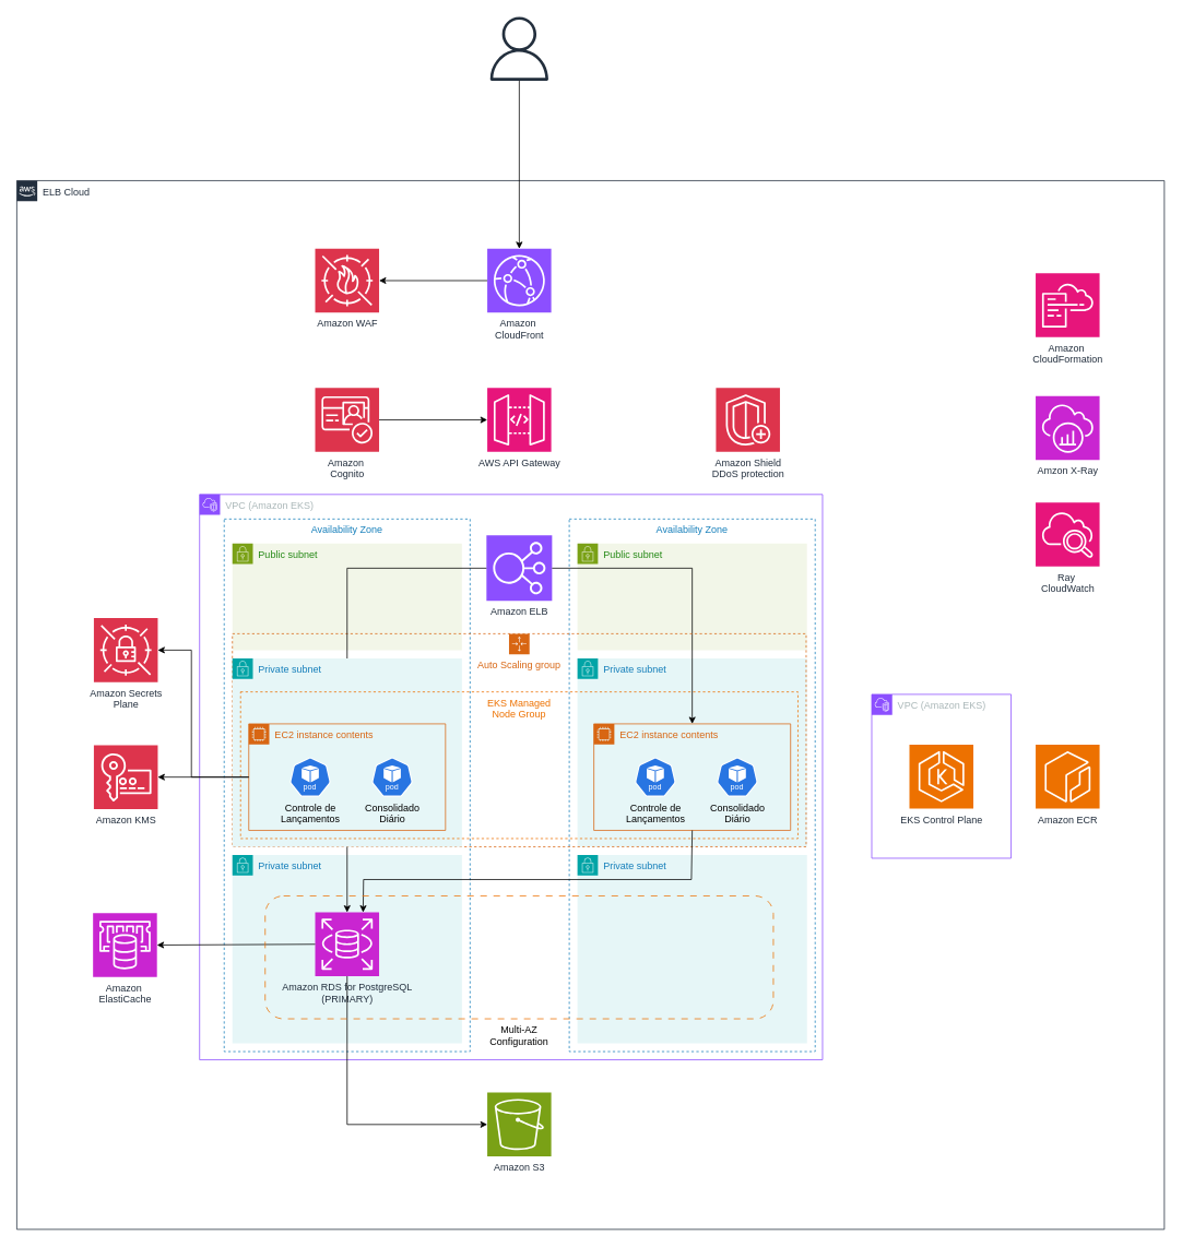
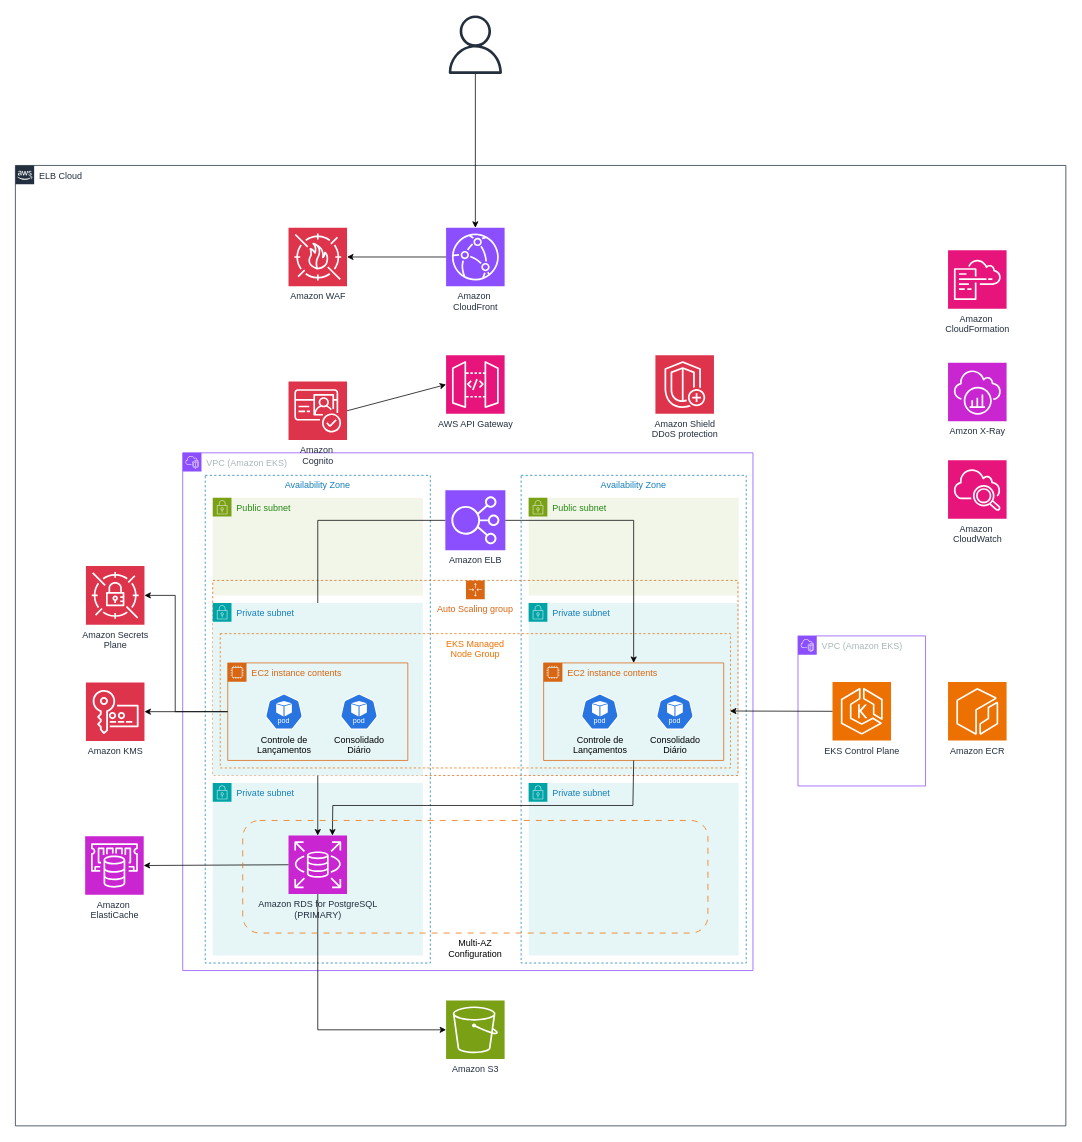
- <mxCell id="28" value="Amazon&amp;nbsp;&lt;div&gt;Cognito&lt;/div&gt;" style="sketch=0;points=[[0,0,0],[0.25,0,0],[0.5,0,0],[0.75,0,0],[1,0,0],[0,1,0],[0.25,1,0],[0.5,1,0],[0.75,1,0],[1,1,0],[0,0.25,0],[0,0.5,0],[0,0.75,0],[1,0.25,0],[1,0.5,0],[1,0.75,0]];outlineConnect=0;fontColor=#232F3E;fillColor=#DD344C;strokeColor=#ffffff;dashed=0;verticalLabelPosition=bottom;verticalAlign=top;align=center;html=1;fontSize=12;fontStyle=0;aspect=fixed;shape=mxgraph.aws4.resourceIcon;resIcon=mxgraph.aws4.cognito;" vertex="1" parent="1"><mxGeometry x="384" y="473" width="78" height="78" as="geometry" /></mxCell>
+ <mxCell id="28" value="Amazon&amp;nbsp;&lt;div&gt;Cognito&lt;/div&gt;" style="sketch=0;points=[[0,0,0],[0.25,0,0],[0.5,0,0],[0.75,0,0],[1,0,0],[0,1,0],[0.25,1,0],[0.5,1,0],[0.75,1,0],[1,1,0],[0,0.25,0],[0,0.5,0],[0,0.75,0],[1,0.25,0],[1,0.5,0],[1,0.75,0]];outlineConnect=0;fontColor=#232F3E;fillColor=#DD344C;strokeColor=#ffffff;dashed=0;verticalLabelPosition=bottom;verticalAlign=top;align=center;html=1;fontSize=12;fontStyle=0;aspect=fixed;shape=mxgraph.aws4.resourceIcon;resIcon=mxgraph.aws4.cognito;" vertex="1" parent="1"><mxGeometry x="384" y="508" width="78" height="78" as="geometry" /></mxCell>
- <mxCell id="30" value="Ray&amp;nbsp;&lt;div&gt;CloudWatch&lt;/div&gt;" style="sketch=0;points=[[0,0,0],[0.25,0,0],[0.5,0,0],[0.75,0,0],[1,0,0],[0,1,0],[0.25,1,0],[0.5,1,0],[0.75,1,0],[1,1,0],[0,0.25,0],[0,0.5,0],[0,0.75,0],[1,0.25,0],[1,0.5,0],[1,0.75,0]];points=[[0,0,0],[0.25,0,0],[0.5,0,0],[0.75,0,0],[1,0,0],[0,1,0],[0.25,1,0],[0.5,1,0],[0.75,1,0],[1,1,0],[0,0.25,0],[0,0.5,0],[0,0.75,0],[1,0.25,0],[1,0.5,0],[1,0.75,0]];outlineConnect=0;fontColor=#232F3E;fillColor=#E7157B;strokeColor=#ffffff;dashed=0;verticalLabelPosition=bottom;verticalAlign=top;align=center;html=1;fontSize=12;fontStyle=0;aspect=fixed;shape=mxgraph.aws4.resourceIcon;resIcon=mxgraph.aws4.cloudwatch_2;" vertex="1" parent="1"><mxGeometry x="1263" y="613" width="78" height="78" as="geometry" /></mxCell>
+ <mxCell id="30" value="Amazon&amp;nbsp;&lt;div&gt;CloudWatch&lt;/div&gt;" style="sketch=0;points=[[0,0,0],[0.25,0,0],[0.5,0,0],[0.75,0,0],[1,0,0],[0,1,0],[0.25,1,0],[0.5,1,0],[0.75,1,0],[1,1,0],[0,0.25,0],[0,0.5,0],[0,0.75,0],[1,0.25,0],[1,0.5,0],[1,0.75,0]];points=[[0,0,0],[0.25,0,0],[0.5,0,0],[0.75,0,0],[1,0,0],[0,1,0],[0.25,1,0],[0.5,1,0],[0.75,1,0],[1,1,0],[0,0.25,0],[0,0.5,0],[0,0.75,0],[1,0.25,0],[1,0.5,0],[1,0.75,0]];outlineConnect=0;fontColor=#232F3E;fillColor=#E7157B;strokeColor=#ffffff;dashed=0;verticalLabelPosition=bottom;verticalAlign=top;align=center;html=1;fontSize=12;fontStyle=0;aspect=fixed;shape=mxgraph.aws4.resourceIcon;resIcon=mxgraph.aws4.cloudwatch_2;" vertex="1" parent="1"><mxGeometry x="1263" y="613" width="78" height="78" as="geometry" /></mxCell>
+ <mxCell id="39" value="" style="endArrow=classic;html=1;rounded=0;exitX=0;exitY=0.5;exitDx=0;exitDy=0;entryX=0.999;entryY=0.576;entryDx=0;entryDy=0;exitPerimeter=0;entryPerimeter=0;" edge="1" parent="1" source="18" target="44"><mxGeometry width="50" height="50" relative="1" as="geometry"><mxPoint x="394" y="1162" as="sourcePoint" /><mxPoint x="201" y="1163" as="targetPoint" /></mxGeometry></mxCell>
